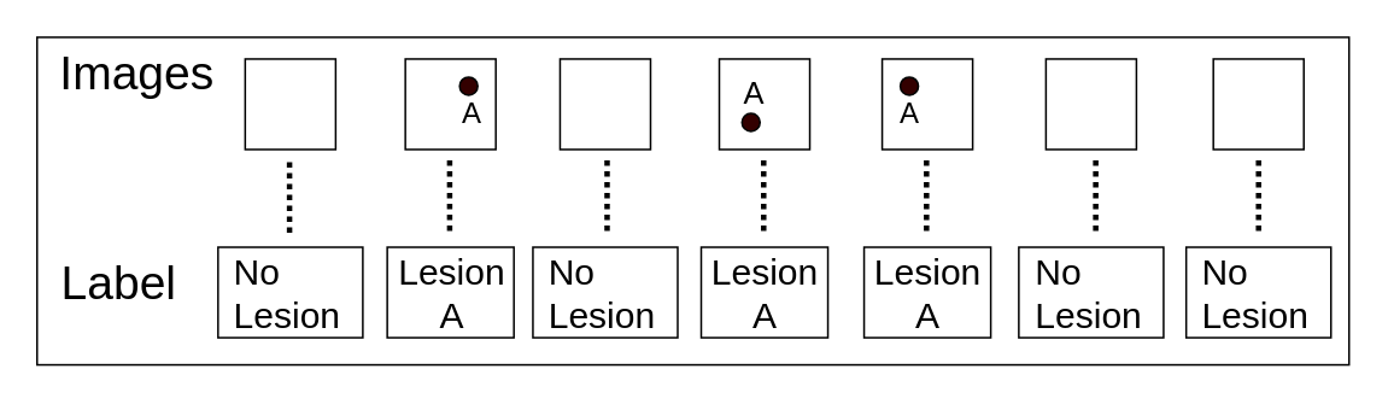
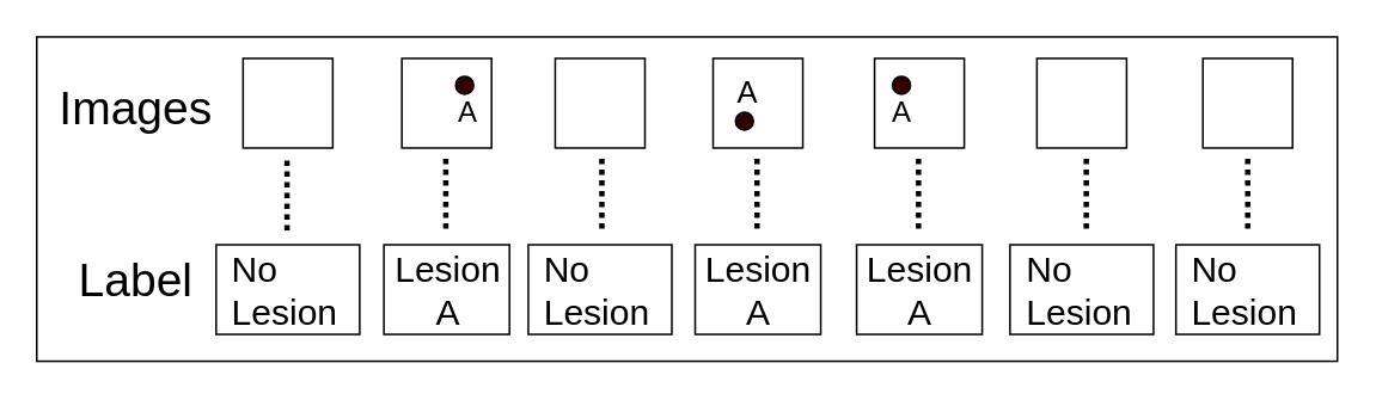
- <mxCell id="18" value="&lt;font style=&quot;font-size: 26px&quot;&gt;Images&lt;/font&gt;" style="text;html=1;align=center;verticalAlign=middle;resizable=0;points=[];;autosize=1;" parent="1" vertex="1"><mxGeometry x="25" y="30" width="100" height="20" as="geometry" /></mxCell>
+ <mxCell id="18" value="&lt;font style=&quot;font-size: 26px&quot;&gt;Images&lt;/font&gt;" style="text;html=1;align=center;verticalAlign=middle;resizable=0;points=[];;autosize=1;" parent="1" vertex="1"><mxGeometry x="25" y="50" width="100" height="20" as="geometry" /></mxCell>
- <mxCell id="19" value="&lt;font&gt;&lt;font style=&quot;font-size: 26px&quot;&gt;Label&lt;/font&gt;&lt;br&gt;&lt;/font&gt;" style="text;html=1;align=center;verticalAlign=middle;resizable=0;points=[];;autosize=1;" parent="1" vertex="1"><mxGeometry x="25" y="146" width="80" height="20" as="geometry" /></mxCell>
+ <mxCell id="19" value="&lt;font&gt;&lt;font style=&quot;font-size: 26px&quot;&gt;Label&lt;/font&gt;&lt;br&gt;&lt;/font&gt;" style="text;html=1;align=center;verticalAlign=middle;resizable=0;points=[];;autosize=1;" parent="1" vertex="1"><mxGeometry x="35" y="146" width="80" height="20" as="geometry" /></mxCell>
